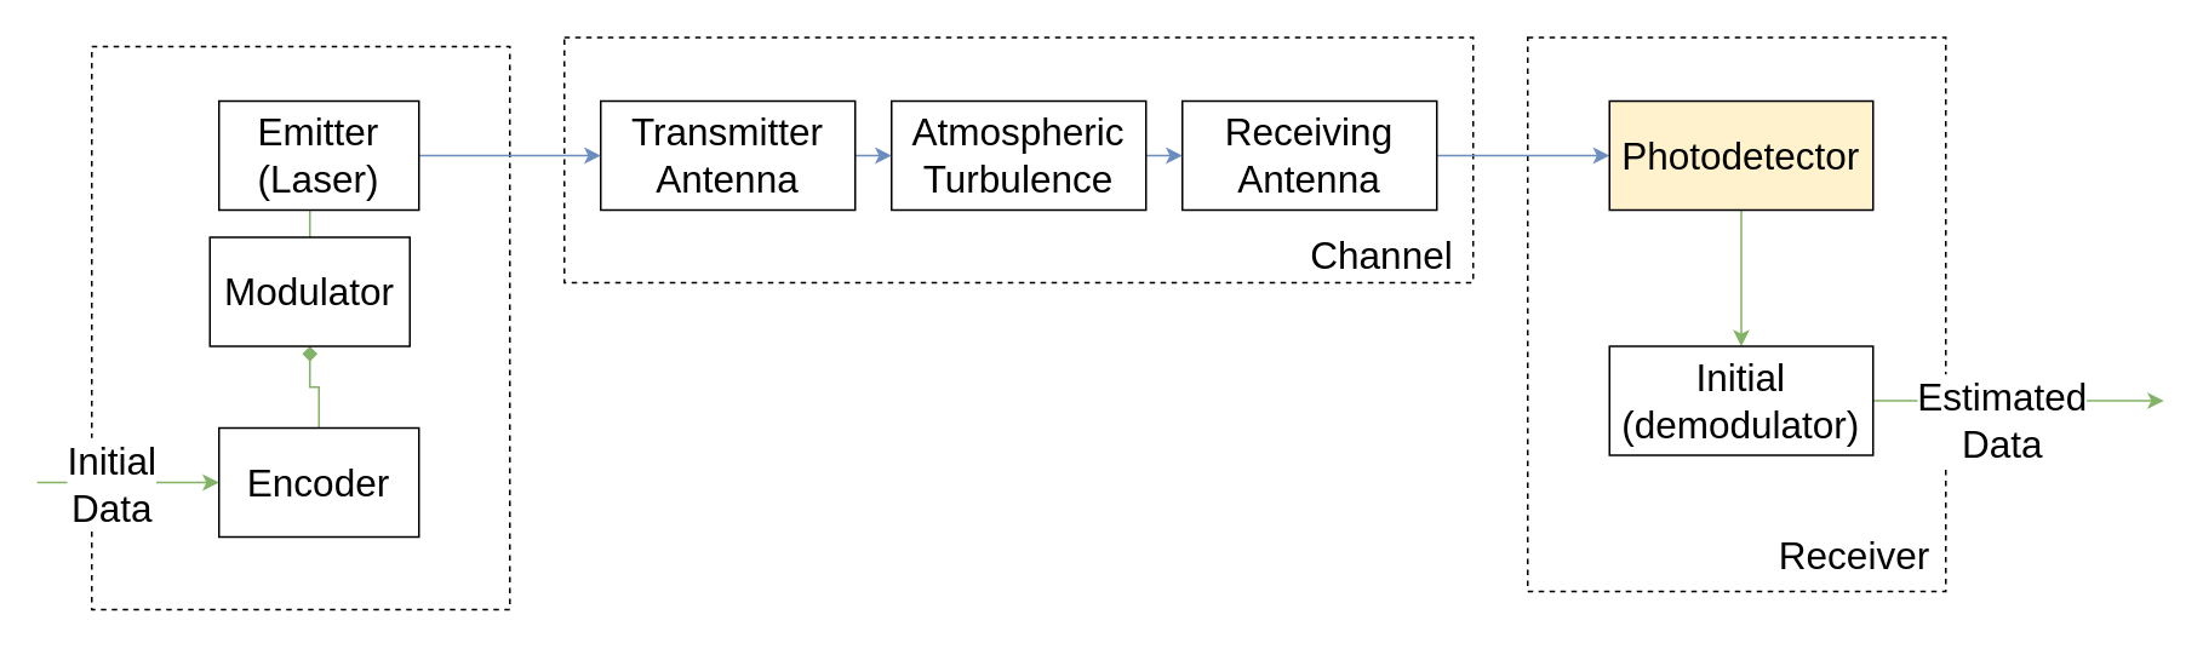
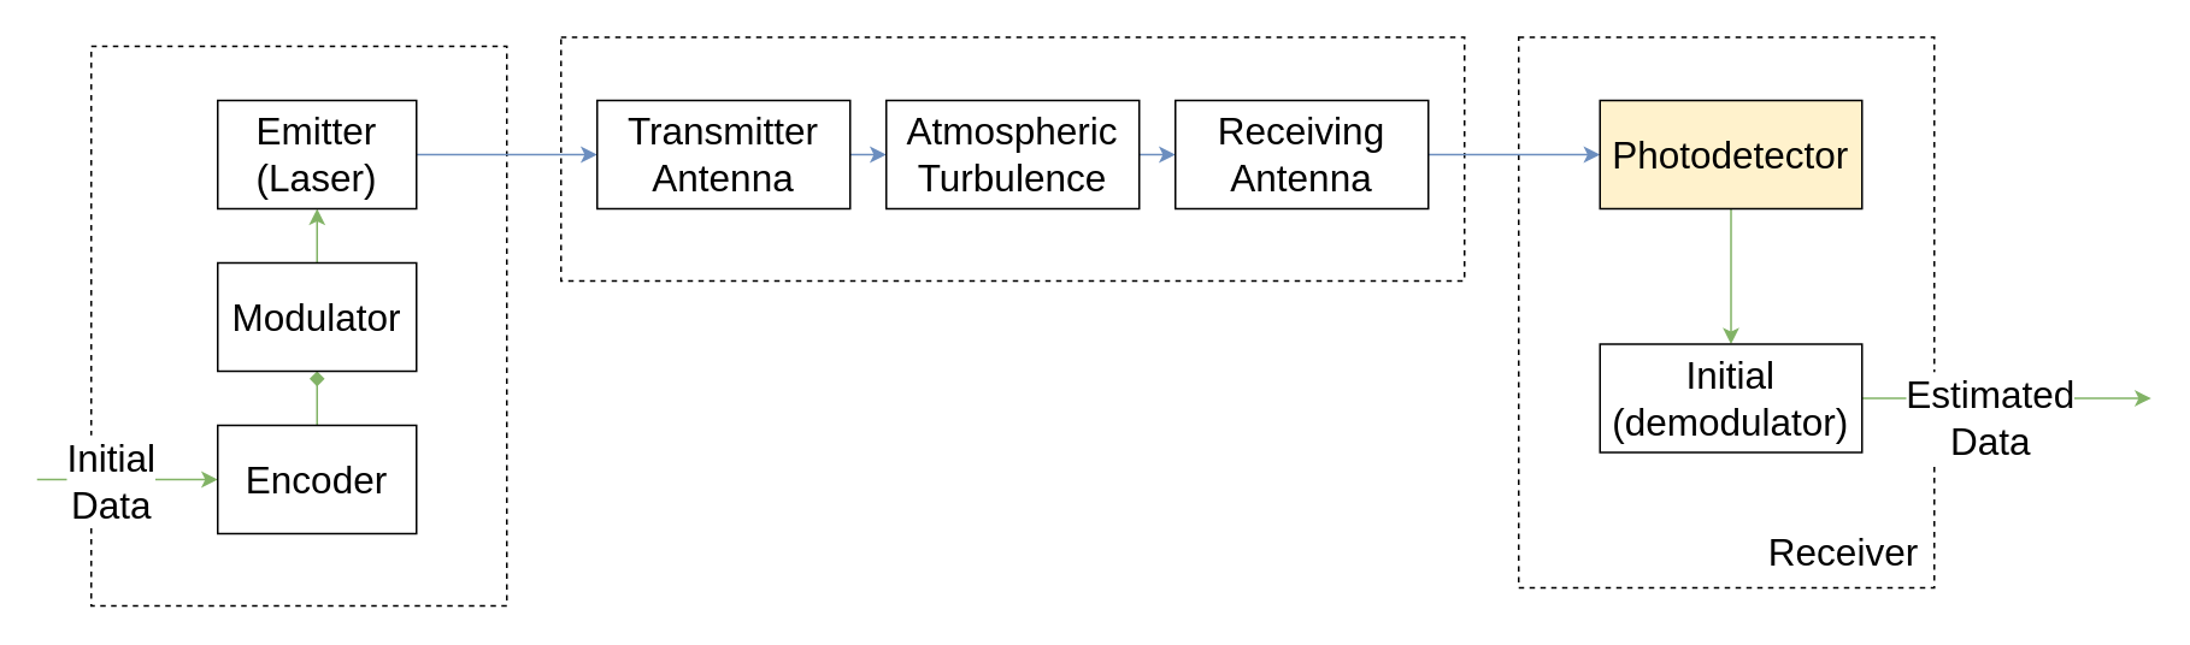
- <mxCell id="19" value="&lt;font style=&quot;font-size: 21px;&quot;&gt;Channel&lt;/font&gt;" style="text;html=1;align=center;verticalAlign=middle;whiteSpace=wrap;rounded=0;" parent="1" vertex="1"><mxGeometry x="730" y="125" width="60" height="30" as="geometry" /></mxCell>
- <mxCell id="10" value="&lt;font style=&quot;font-size: 21px;&quot;&gt;Modulator&lt;/font&gt;" style="rounded=0;whiteSpace=wrap;html=1;" parent="1" vertex="1"><mxGeometry x="115" y="130" width="110" height="60" as="geometry" /></mxCell>
+ <mxCell id="10" value="&lt;font style=&quot;font-size: 21px;&quot;&gt;Modulator&lt;/font&gt;" style="rounded=0;whiteSpace=wrap;html=1;" parent="1" vertex="1"><mxGeometry x="120" y="145" width="110" height="60" as="geometry" /></mxCell>
